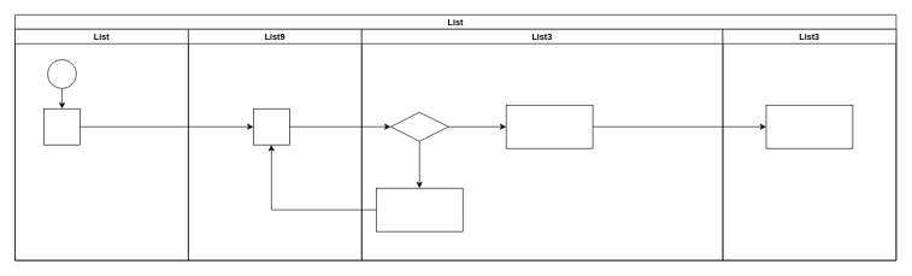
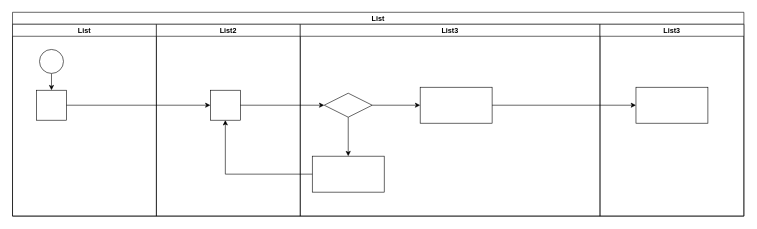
- <mxCell id="7" value="List9" style="swimlane;startSize=20;" vertex="1" parent="2"><mxGeometry x="240" y="20" width="240" height="320" as="geometry" /></mxCell>
+ <mxCell id="7" value="List2" style="swimlane;startSize=20;" vertex="1" parent="2"><mxGeometry x="240" y="20" width="240" height="320" as="geometry" /></mxCell>
